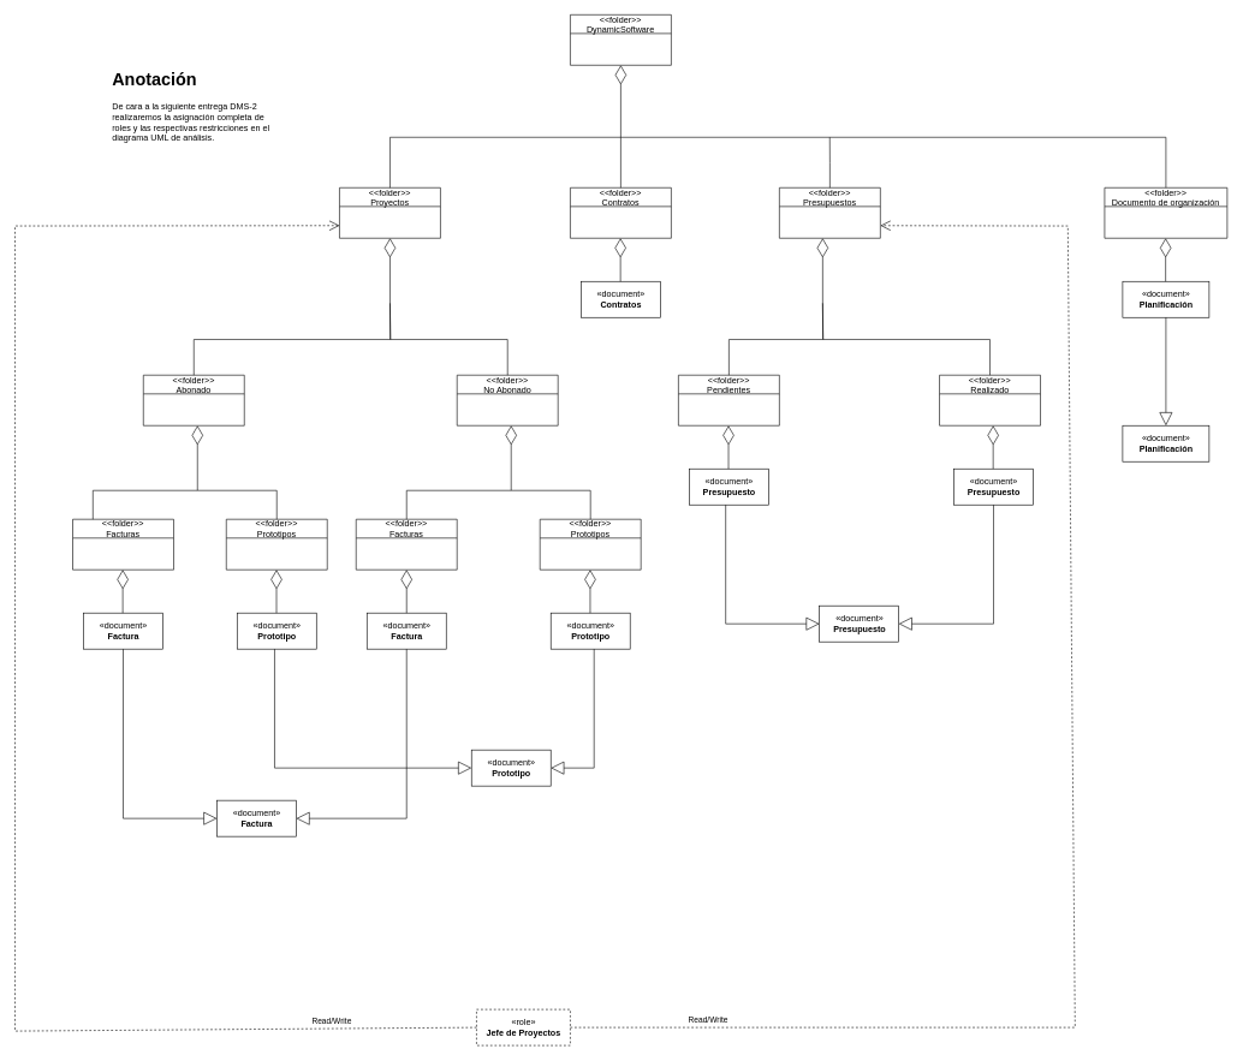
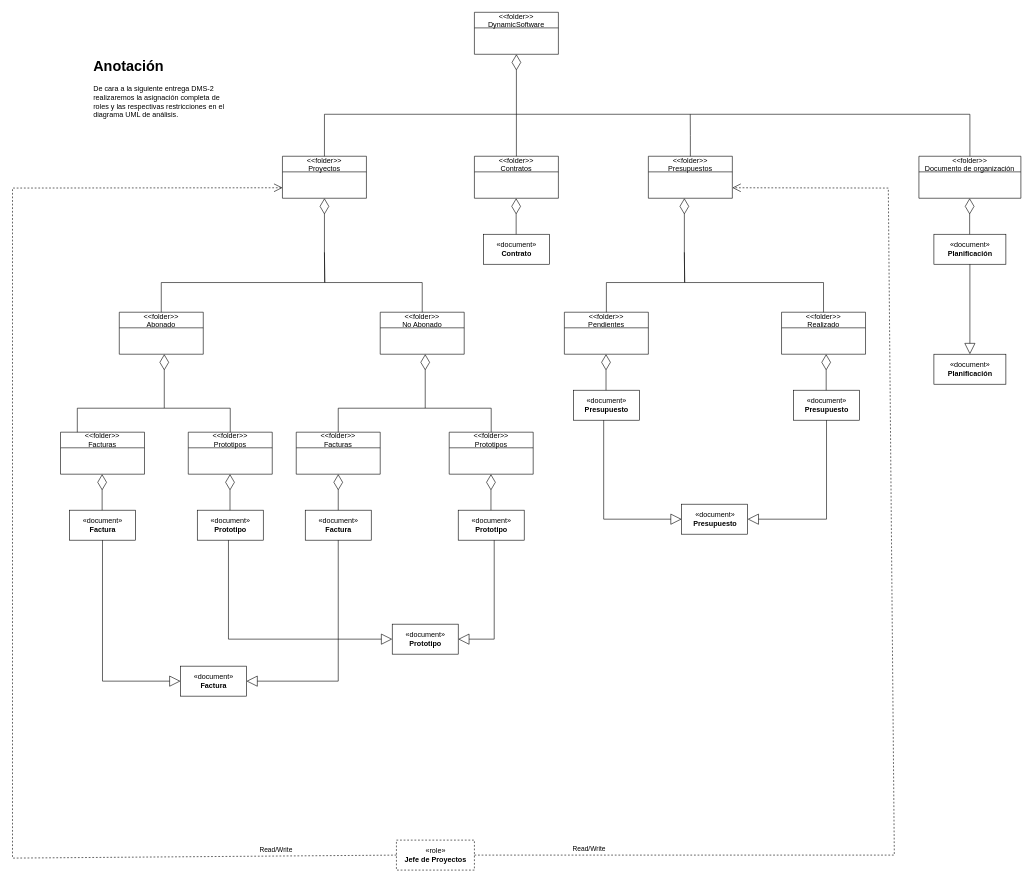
- <mxCell id="20" value="«document»&lt;br&gt;&lt;b&gt;Contratos&lt;/b&gt;" style="html=1;" parent="1" vertex="1"><mxGeometry x="805" y="390" width="110" height="50" as="geometry" /></mxCell>
+ <mxCell id="20" value="«document»&lt;br&gt;&lt;b&gt;Contrato&lt;/b&gt;" style="html=1;" parent="1" vertex="1"><mxGeometry x="805" y="390" width="110" height="50" as="geometry" /></mxCell>
